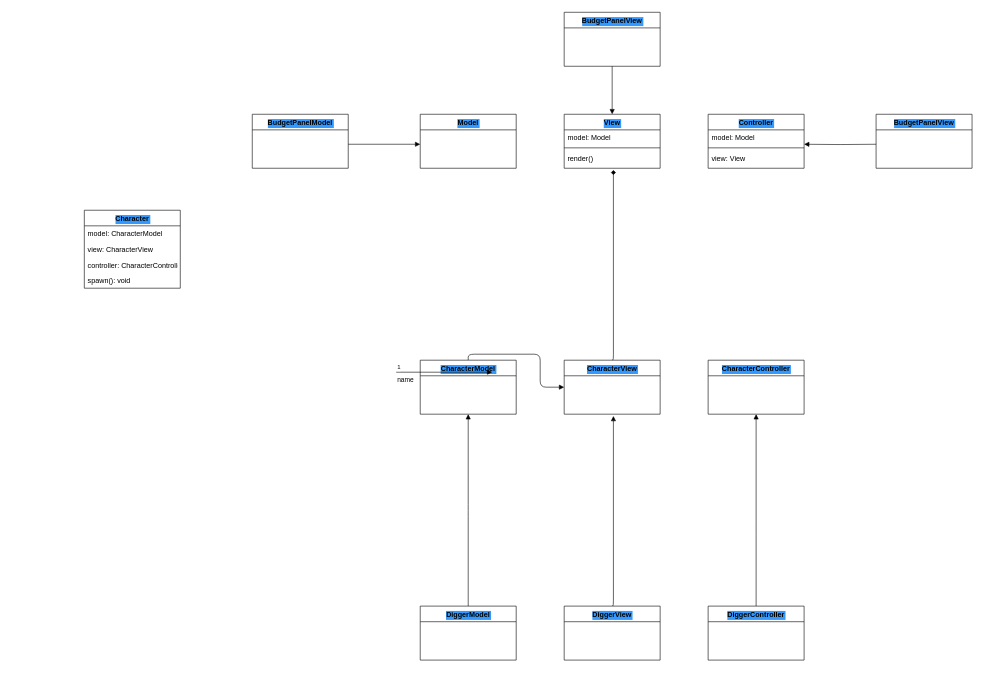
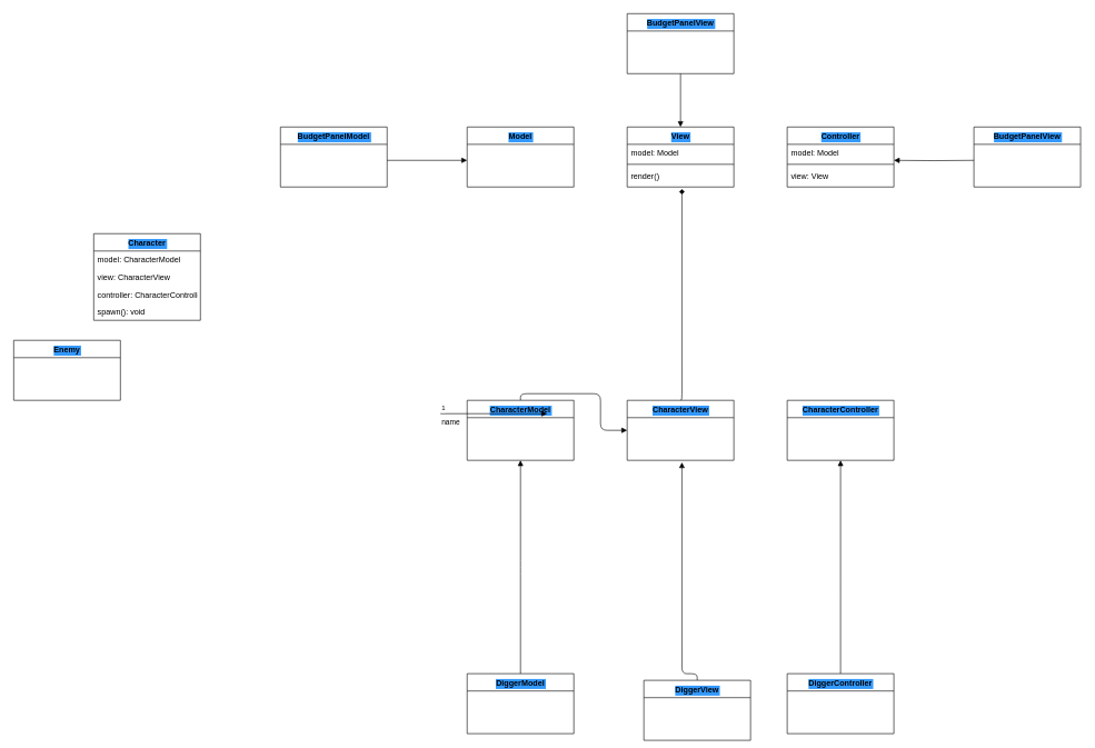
+ <mxCell id="21" value="Enemy" style="swimlane;fontStyle=1;align=center;verticalAlign=top;childLayout=stackLayout;horizontal=1;startSize=26;horizontalStack=0;resizeParent=1;resizeParentMax=0;resizeLast=0;collapsible=1;marginBottom=0;labelBackgroundColor=#3399FF;" vertex="1" parent="1"><mxGeometry x="20" y="510" width="160" height="90" as="geometry" /></mxCell>
- <mxCell id="27" value="DiggerView" style="swimlane;fontStyle=1;align=center;verticalAlign=top;childLayout=stackLayout;horizontal=1;startSize=26;horizontalStack=0;resizeParent=1;resizeParentMax=0;resizeLast=0;collapsible=1;marginBottom=0;labelBackgroundColor=#3399FF;" vertex="1" parent="1"><mxGeometry x="940" y="1010" width="160" height="90" as="geometry" /></mxCell>
+ <mxCell id="27" value="DiggerView" style="swimlane;fontStyle=1;align=center;verticalAlign=top;childLayout=stackLayout;horizontal=1;startSize=26;horizontalStack=0;resizeParent=1;resizeParentMax=0;resizeLast=0;collapsible=1;marginBottom=0;labelBackgroundColor=#3399FF;" vertex="1" parent="1"><mxGeometry x="965" y="1020" width="160" height="90" as="geometry" /></mxCell>
